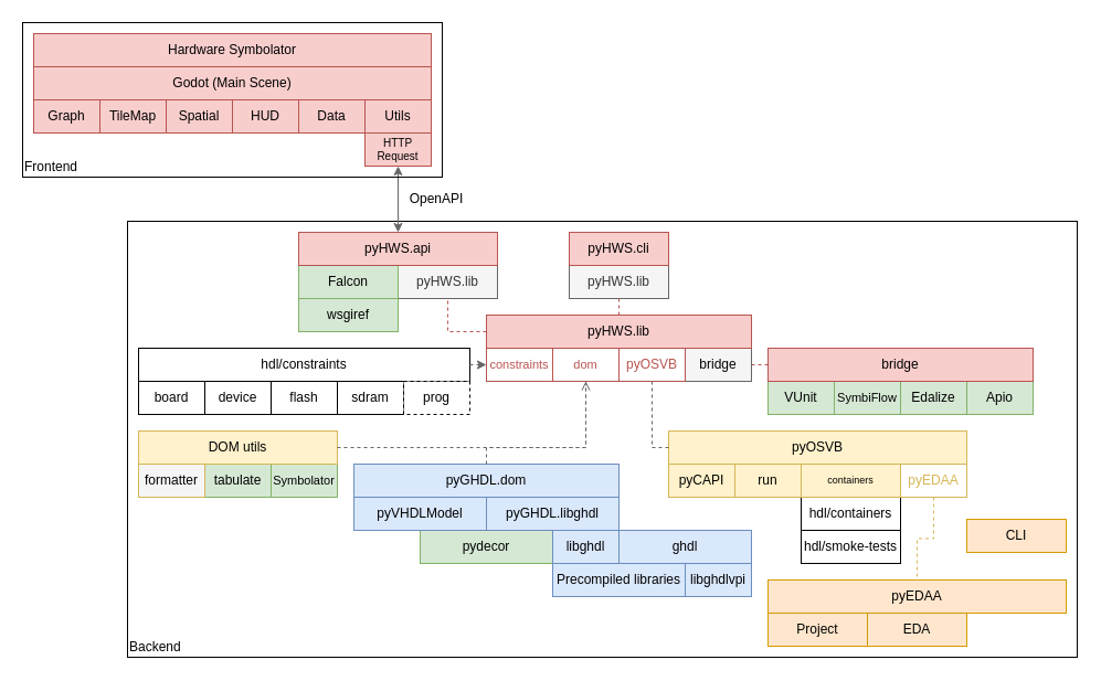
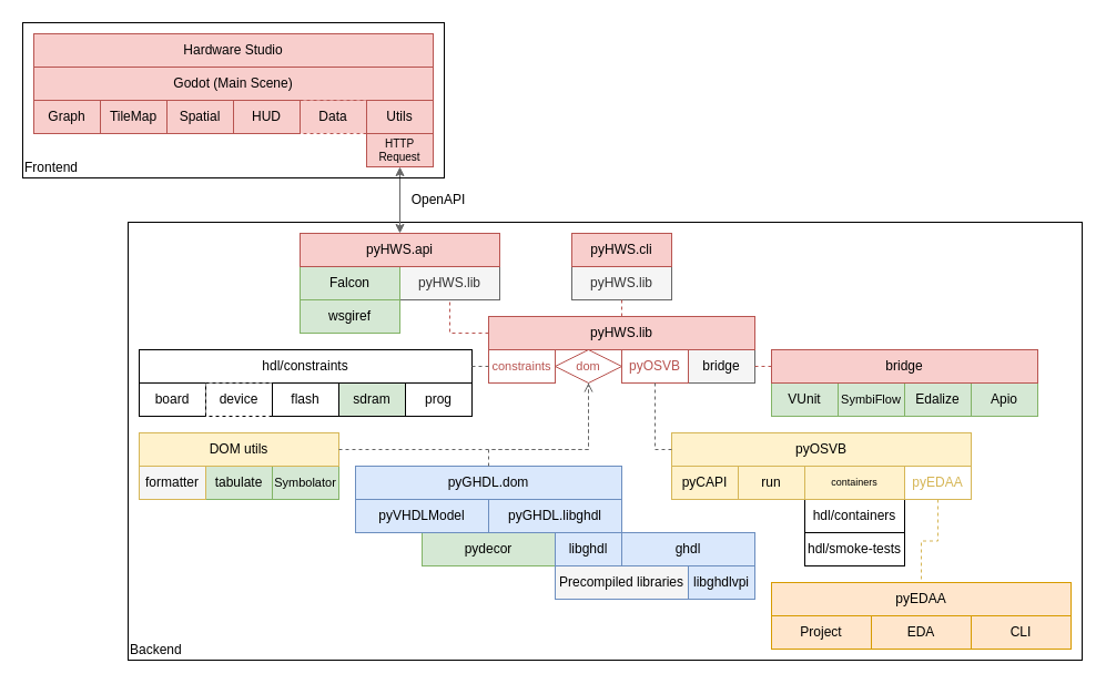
- <mxCell id="20" value="&lt;div&gt;Hardware Symbolator&lt;/div&gt;" style="rounded=0;whiteSpace=wrap;html=1;fillColor=#f8cecc;strokeColor=#b85450;" parent="1" vertex="1"><mxGeometry x="30" y="30" width="360" height="30" as="geometry" /></mxCell>
+ <mxCell id="20" value="&lt;div&gt;Hardware Studio&lt;/div&gt;" style="rounded=0;whiteSpace=wrap;html=1;fillColor=#f8cecc;strokeColor=#b85450;" parent="1" vertex="1"><mxGeometry x="30" y="30" width="360" height="30" as="geometry" /></mxCell>
- <mxCell id="36" value="Data" style="rounded=0;whiteSpace=wrap;html=1;fillColor=#f8cecc;strokeColor=#b85450;" parent="1" vertex="1"><mxGeometry x="270" y="90" width="60" height="30" as="geometry" /></mxCell>
+ <mxCell id="36" value="Data" style="rounded=0;whiteSpace=wrap;html=1;fillColor=#f8cecc;strokeColor=#b85450;dashed=1;" parent="1" vertex="1"><mxGeometry x="270" y="90" width="60" height="30" as="geometry" /></mxCell>
- <mxCell id="43" value="" style="endArrow=classic;html=1;fontSize=11;exitX=1;exitY=0.5;exitDx=0;exitDy=0;entryX=0;entryY=0.5;entryDx=0;entryDy=0;dashed=1;strokeColor=#666666;" parent="1" source="21" target="42" edge="1"><mxGeometry width="50" height="50" relative="1" as="geometry"><mxPoint x="210" y="425" as="sourcePoint" /><mxPoint x="540" y="365" as="targetPoint" /></mxGeometry></mxCell>
+ <mxCell id="43" value="" style="endArrow=none;html=1;fontSize=11;exitX=1;exitY=0.5;exitDx=0;exitDy=0;entryX=0;entryY=0.5;entryDx=0;entryDy=0;dashed=1;strokeColor=#666666;" parent="1" source="21" target="42" edge="1"><mxGeometry width="50" height="50" relative="1" as="geometry"><mxPoint x="210" y="425" as="sourcePoint" /><mxPoint x="540" y="365" as="targetPoint" /></mxGeometry></mxCell>
- <mxCell id="44" value="dom" style="rounded=0;whiteSpace=wrap;html=1;fontSize=11;fillColor=none;strokeColor=#B85450;fontColor=#B85450;" parent="1" vertex="1"><mxGeometry x="500" y="315" width="60" height="30" as="geometry" /></mxCell>
+ <mxCell id="44" value="dom" style="rhombus;whiteSpace=wrap;html=1;fontSize=11;fillColor=none;strokeColor=#B85450;fontColor=#B85450;" parent="1" vertex="1"><mxGeometry x="500" y="315" width="60" height="30" as="geometry" /></mxCell>
- <mxCell id="27" value="device" style="rounded=0;whiteSpace=wrap;html=1;" parent="1" vertex="1"><mxGeometry x="185" y="345" width="60" height="30" as="geometry" /></mxCell>
+ <mxCell id="27" value="device" style="rounded=0;whiteSpace=wrap;html=1;dashed=1;" parent="1" vertex="1"><mxGeometry x="185" y="345" width="60" height="30" as="geometry" /></mxCell>
- <mxCell id="31" value="&lt;div&gt;sdram&lt;/div&gt;" style="rounded=0;whiteSpace=wrap;html=1;" parent="1" vertex="1"><mxGeometry x="305" y="345" width="60" height="30" as="geometry" /></mxCell>
+ <mxCell id="31" value="&lt;div&gt;sdram&lt;/div&gt;" style="rounded=0;whiteSpace=wrap;html=1;fillColor=#d5e8d4;" parent="1" vertex="1"><mxGeometry x="305" y="345" width="60" height="30" as="geometry" /></mxCell>
- <mxCell id="32" value="&lt;div&gt;prog&lt;/div&gt;" style="rounded=0;whiteSpace=wrap;html=1;dashed=1;" parent="1" vertex="1"><mxGeometry x="365" y="345" width="60" height="30" as="geometry" /></mxCell>
+ <mxCell id="32" value="&lt;div&gt;prog&lt;/div&gt;" style="rounded=0;whiteSpace=wrap;html=1;" parent="1" vertex="1"><mxGeometry x="365" y="345" width="60" height="30" as="geometry" /></mxCell>
- <mxCell id="50" value="CLI" style="rounded=0;whiteSpace=wrap;html=1;fillColor=#ffe6cc;strokeColor=#d79b00;" parent="1" vertex="1"><mxGeometry x="875" y="470" width="90" height="30" as="geometry" /></mxCell>
+ <mxCell id="50" value="CLI" style="rounded=0;whiteSpace=wrap;html=1;fillColor=#ffe6cc;strokeColor=#d79b00;" parent="1" vertex="1"><mxGeometry x="875" y="555" width="90" height="30" as="geometry" /></mxCell>
- <mxCell id="23" value="Precompiled libraries" style="rounded=0;whiteSpace=wrap;html=1;fillColor=#dae8fc;strokeColor=#6c8ebf;" parent="1" vertex="1"><mxGeometry x="500" y="510" width="120" height="30" as="geometry" /></mxCell>
+ <mxCell id="23" value="Precompiled libraries" style="rounded=0;whiteSpace=wrap;html=1;fillColor=#f5f5f5;strokeColor=#6c8ebf;" parent="1" vertex="1"><mxGeometry x="500" y="510" width="120" height="30" as="geometry" /></mxCell>
